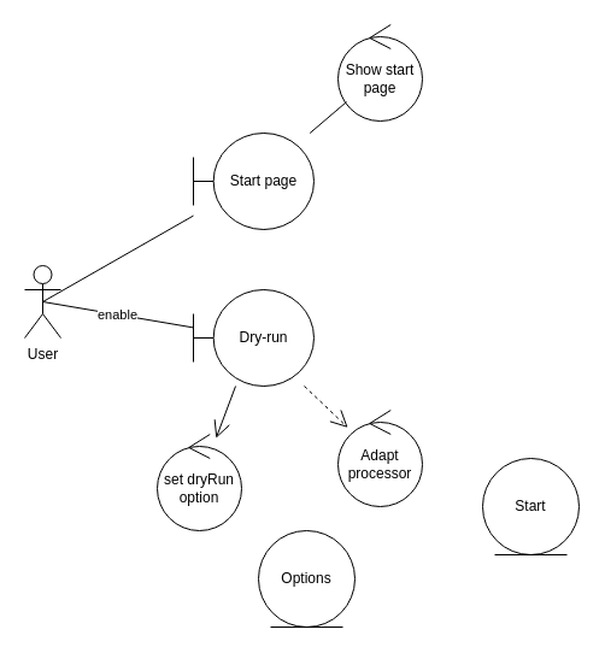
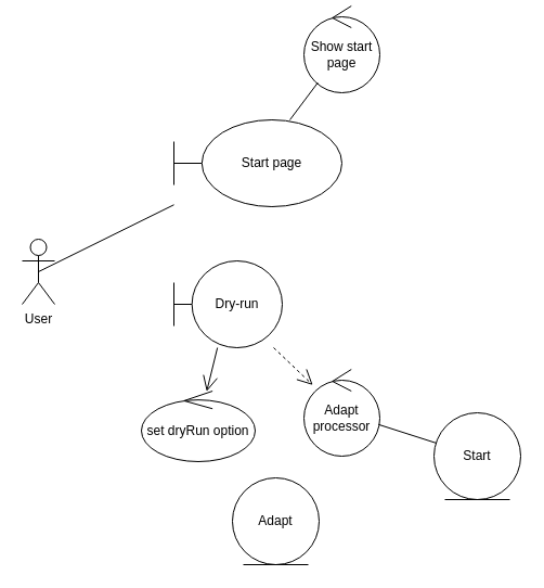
- <mxCell id="5" value="Show start page" style="ellipse;shape=umlControl;whiteSpace=wrap;html=1;" parent="1" vertex="1"><mxGeometry x="280" y="20" width="70" height="80" as="geometry" /></mxCell>
+ <mxCell id="5" value="Show start page" style="ellipse;shape=umlControl;whiteSpace=wrap;html=1;" parent="1" vertex="1"><mxGeometry x="280" y="5" width="70" height="80" as="geometry" /></mxCell>
- <mxCell id="3" value="Start page" style="shape=umlBoundary;whiteSpace=wrap;html=1;" parent="1" vertex="1"><mxGeometry x="160" y="110" width="100" height="80" as="geometry" /></mxCell>
+ <mxCell id="3" value="Start page" style="shape=umlBoundary;whiteSpace=wrap;html=1;" parent="1" vertex="1"><mxGeometry x="160" y="110" width="155" height="80" as="geometry" /></mxCell>
- <mxCell id="8" value="enable" style="endArrow=none;html=1;exitX=0.5;exitY=0.5;exitDx=0;exitDy=0;exitPerimeter=0;" parent="1" source="2" target="7" edge="1"><mxGeometry relative="1" as="geometry"><mxPoint x="135" y="250" as="sourcePoint" /><mxPoint x="280" y="302.051" as="targetPoint" /></mxGeometry></mxCell>
+ <mxCell id="12" value="" style="endArrow=none;html=1;" parent="1" source="9" target="11" edge="1"><mxGeometry relative="1" as="geometry"><mxPoint x="295.654" y="21.8" as="sourcePoint" /><mxPoint x="255" y="52.5" as="targetPoint" /></mxGeometry></mxCell>
- <mxCell id="14" value="set dryRun option" style="ellipse;shape=umlControl;whiteSpace=wrap;html=1;" vertex="1" parent="1"><mxGeometry x="130" y="360" width="70" height="80" as="geometry" /></mxCell>
+ <mxCell id="14" value="set dryRun option" style="ellipse;shape=umlControl;whiteSpace=wrap;html=1;" vertex="1" parent="1"><mxGeometry x="130" y="360" width="105" height="65" as="geometry" /></mxCell>
- <mxCell id="13" value="Options" style="ellipse;shape=umlEntity;whiteSpace=wrap;html=1;labelBackgroundColor=none;fillColor=#FFFFFF;" vertex="1" parent="1"><mxGeometry x="214" y="440" width="80" height="80" as="geometry" /></mxCell>
+ <mxCell id="13" value="Adapt" style="ellipse;shape=umlEntity;whiteSpace=wrap;html=1;labelBackgroundColor=none;fillColor=#FFFFFF;" vertex="1" parent="1"><mxGeometry x="214" y="440" width="80" height="80" as="geometry" /></mxCell>
